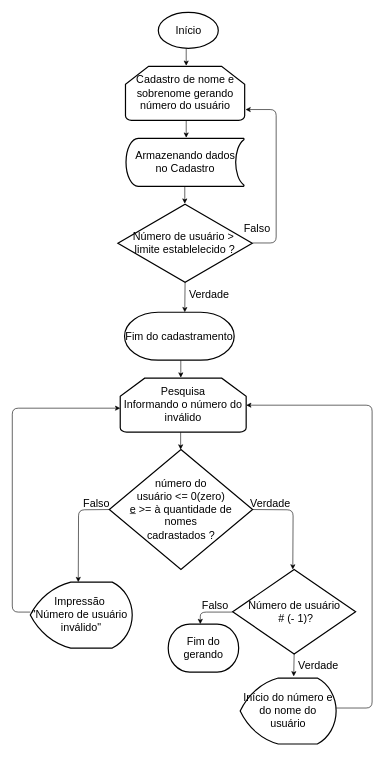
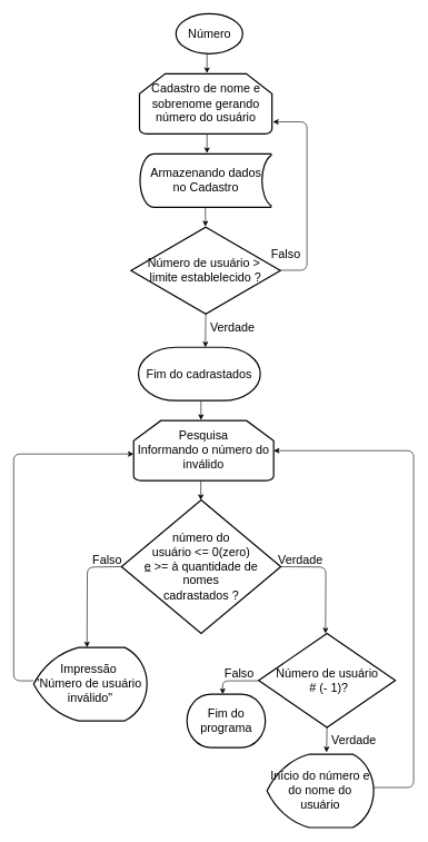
- <mxCell id="9" value="&lt;font style=&quot;font-size: 18px&quot;&gt;Início&lt;/font&gt;" style="strokeWidth=2;html=1;shape=mxgraph.flowchart.start_1;whiteSpace=wrap;" vertex="1" parent="1"><mxGeometry x="263.5" y="20" width="100" height="60" as="geometry" /></mxCell>
+ <mxCell id="9" value="&lt;font style=&quot;font-size: 18px&quot;&gt;Número&lt;/font&gt;" style="strokeWidth=2;html=1;shape=mxgraph.flowchart.start_1;whiteSpace=wrap;" vertex="1" parent="1"><mxGeometry x="263.5" y="20" width="100" height="60" as="geometry" /></mxCell>
- <mxCell id="25" value="&lt;font style=&quot;font-size: 18px&quot;&gt;Fim do cadastramento&lt;/font&gt;" style="strokeWidth=2;html=1;shape=mxgraph.flowchart.terminator;whiteSpace=wrap;" vertex="1" parent="1"><mxGeometry x="207.19" y="520" width="182.81" height="80" as="geometry" /></mxCell>
+ <mxCell id="25" value="&lt;font style=&quot;font-size: 18px&quot;&gt;Fim do cadrastados&lt;/font&gt;" style="strokeWidth=2;html=1;shape=mxgraph.flowchart.terminator;whiteSpace=wrap;" vertex="1" parent="1"><mxGeometry x="207.19" y="520" width="182.81" height="80" as="geometry" /></mxCell>
- <mxCell id="18" value="&lt;span style=&quot;font-size: 18px&quot;&gt;Fim do gerando&lt;/span&gt;" style="strokeWidth=2;html=1;shape=mxgraph.flowchart.terminator;whiteSpace=wrap;" vertex="1" parent="1"><mxGeometry x="280" y="1040" width="117.5" height="80" as="geometry" /></mxCell>
+ <mxCell id="18" value="&lt;span style=&quot;font-size: 18px&quot;&gt;Fim do programa&lt;/span&gt;" style="strokeWidth=2;html=1;shape=mxgraph.flowchart.terminator;whiteSpace=wrap;" vertex="1" parent="1"><mxGeometry x="280" y="1040" width="117.5" height="80" as="geometry" /></mxCell>
